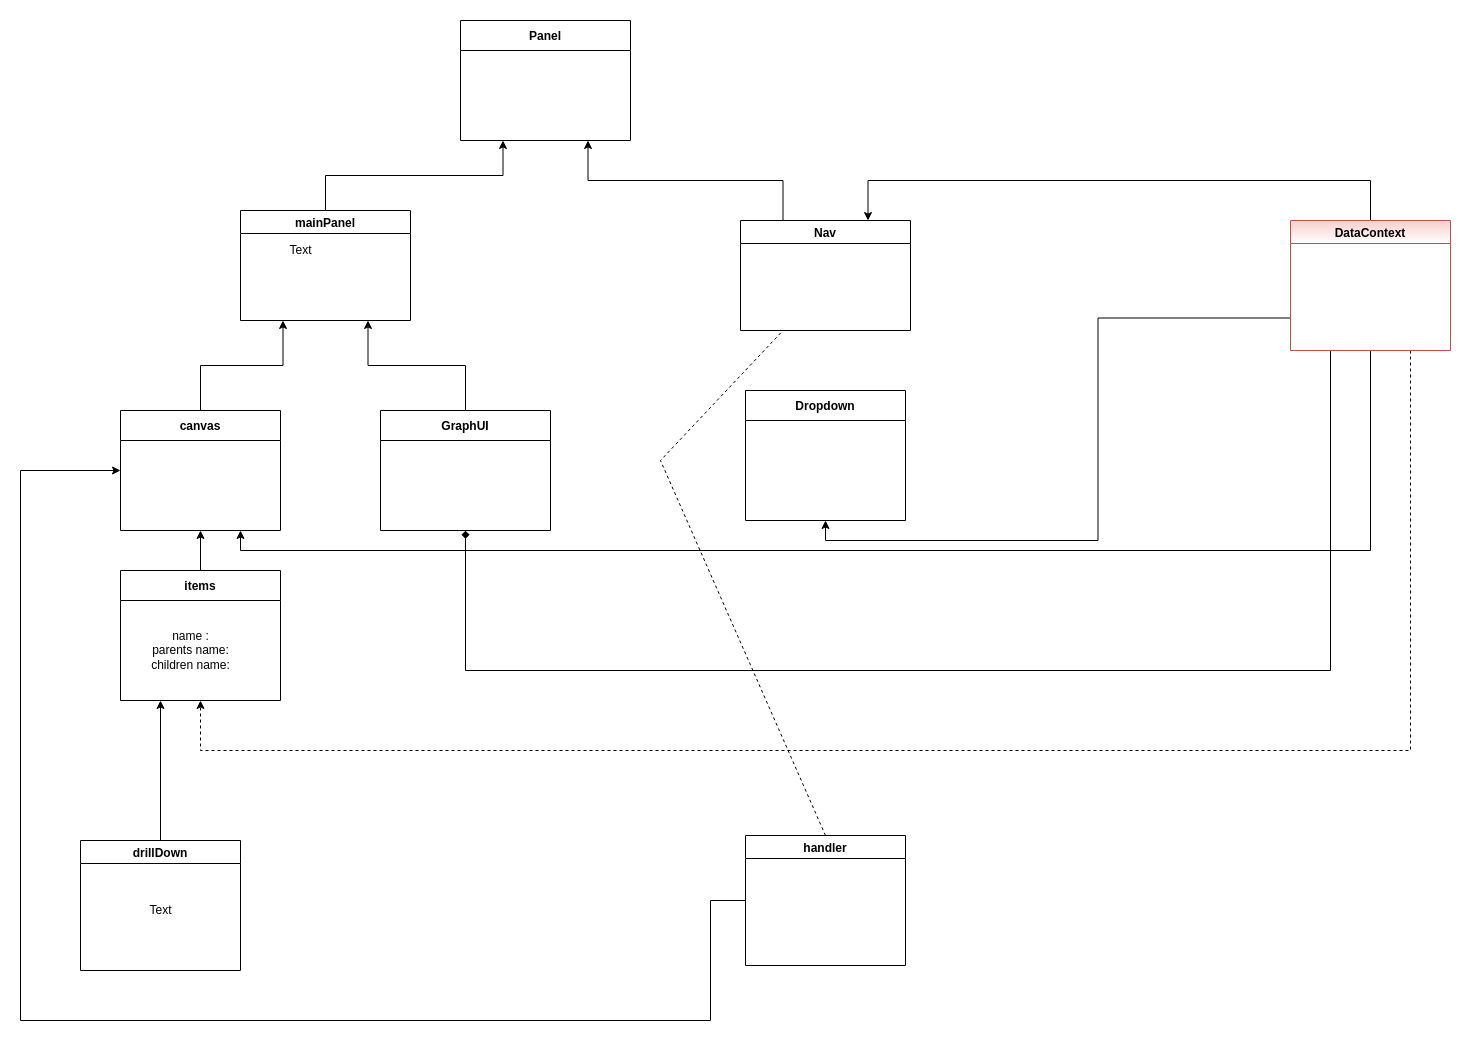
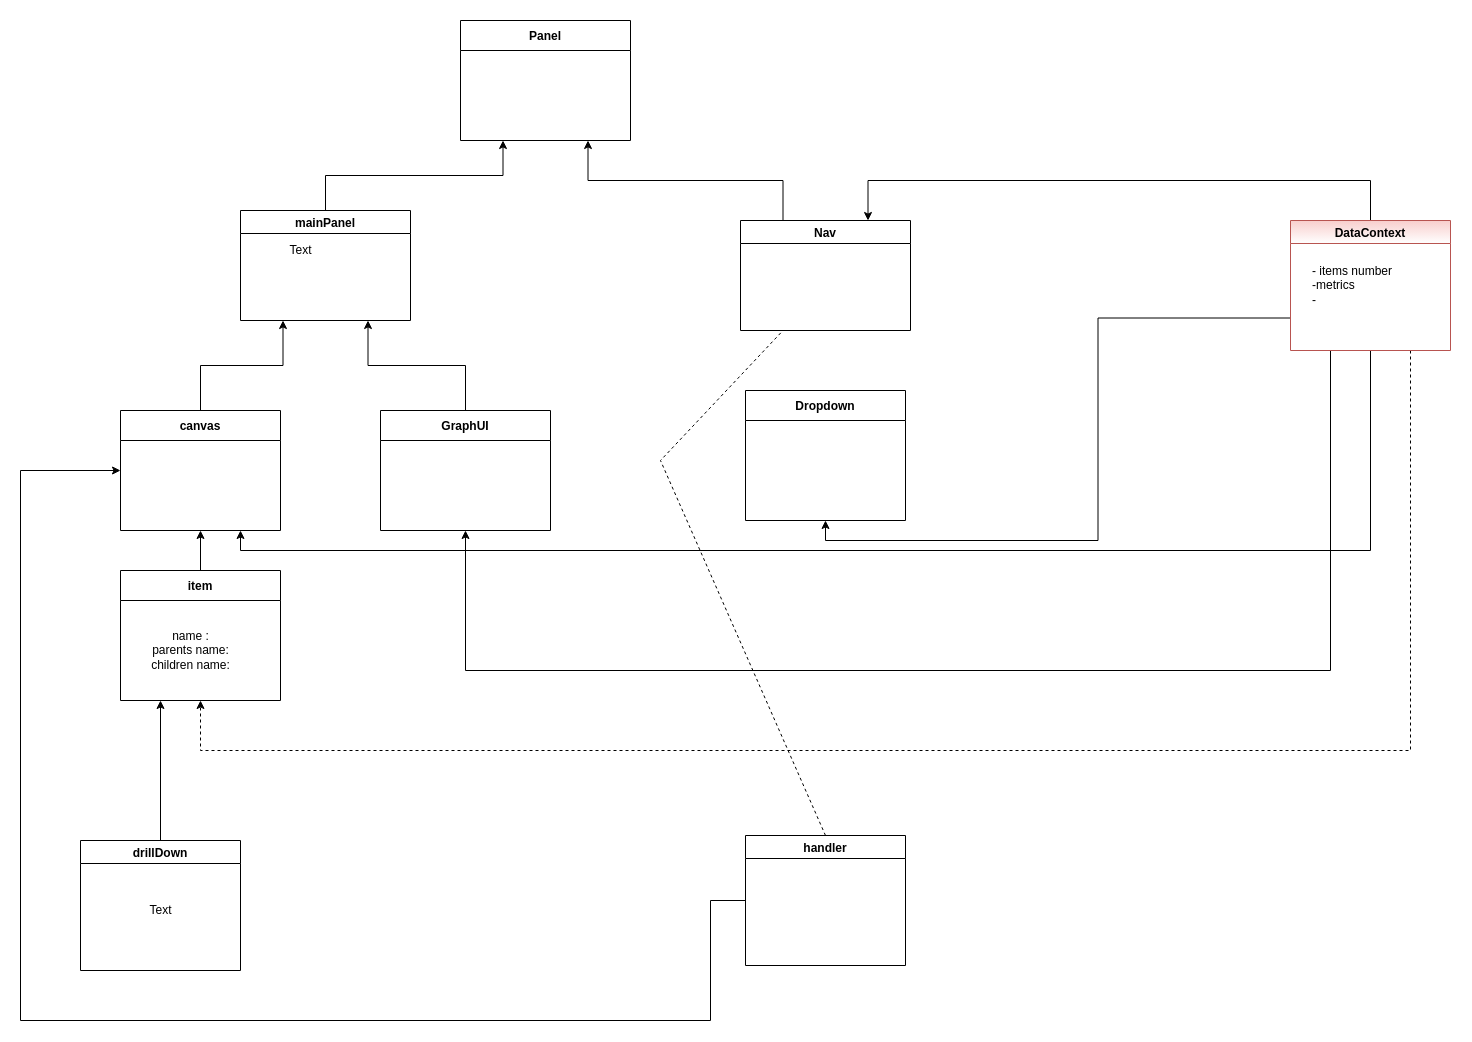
+ <mxCell id="20" value="&lt;div align=&quot;left&quot;&gt;- items number&lt;/div&gt;&lt;div align=&quot;left&quot;&gt;-metrics&lt;/div&gt;&lt;div align=&quot;left&quot;&gt;- &lt;br&gt;&lt;/div&gt;" style="text;html=1;align=left;verticalAlign=middle;resizable=0;points=[];autosize=1;strokeColor=none;fillColor=none;" vertex="1" parent="19"><mxGeometry x="20" y="40" width="100" height="50" as="geometry" /></mxCell>
- <mxCell id="15" style="edgeStyle=orthogonalEdgeStyle;rounded=0;orthogonalLoop=1;jettySize=auto;html=1;exitX=0.25;exitY=1;exitDx=0;exitDy=0;entryX=0.5;entryY=1;entryDx=0;entryDy=0;endArrow=diamond;" edge="1" parent="1" source="19" target="6"><mxGeometry relative="1" as="geometry"><Array as="points"><mxPoint x="1330" y="670" /><mxPoint x="465" y="670" /></Array></mxGeometry></mxCell>
+ <mxCell id="15" style="edgeStyle=orthogonalEdgeStyle;rounded=0;orthogonalLoop=1;jettySize=auto;html=1;exitX=0.25;exitY=1;exitDx=0;exitDy=0;entryX=0.5;entryY=1;entryDx=0;entryDy=0;" edge="1" parent="1" source="19" target="6"><mxGeometry relative="1" as="geometry"><Array as="points"><mxPoint x="1330" y="670" /><mxPoint x="465" y="670" /></Array></mxGeometry></mxCell>
- <mxCell id="13" value="items" style="swimlane;startSize=30;" vertex="1" parent="1"><mxGeometry x="120" y="570" width="160" height="130" as="geometry" /></mxCell>
+ <mxCell id="13" value="item" style="swimlane;startSize=30;" vertex="1" parent="1"><mxGeometry x="120" y="570" width="160" height="130" as="geometry" /></mxCell>
